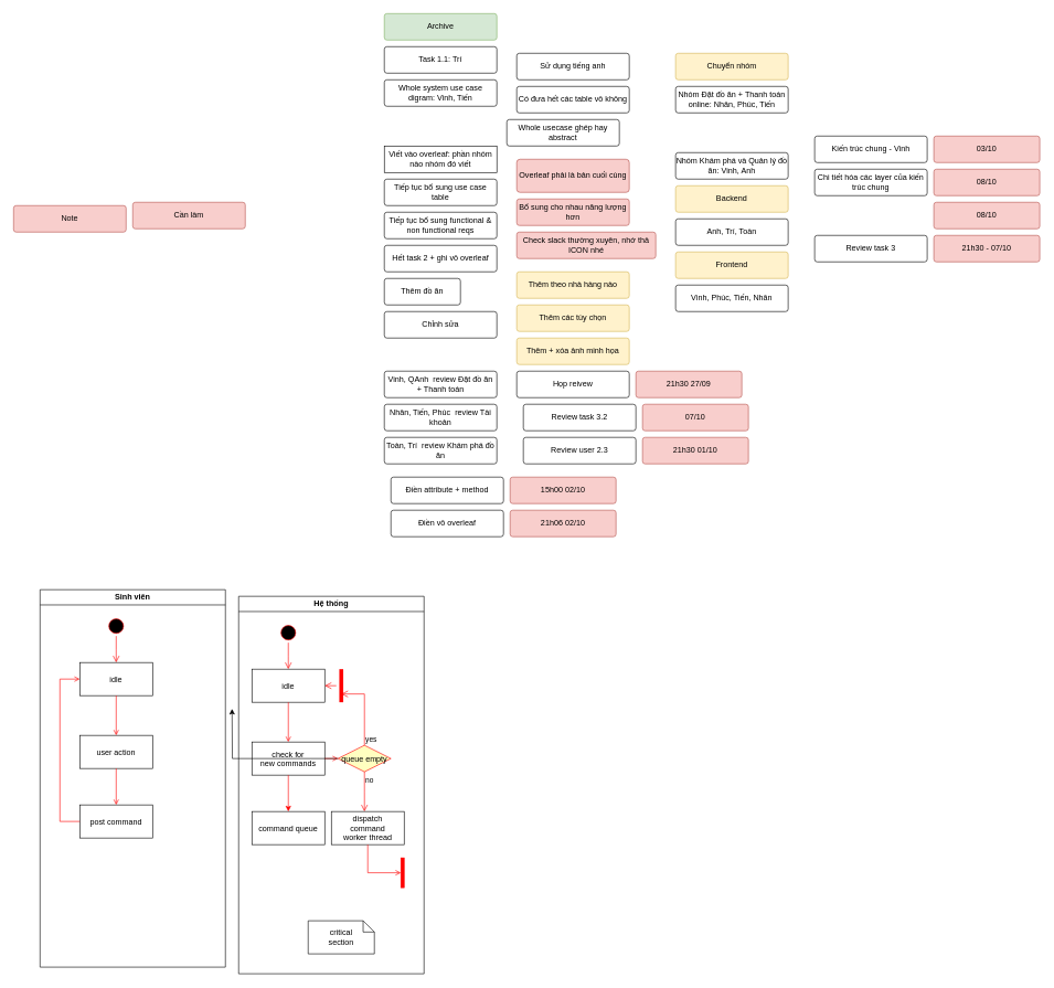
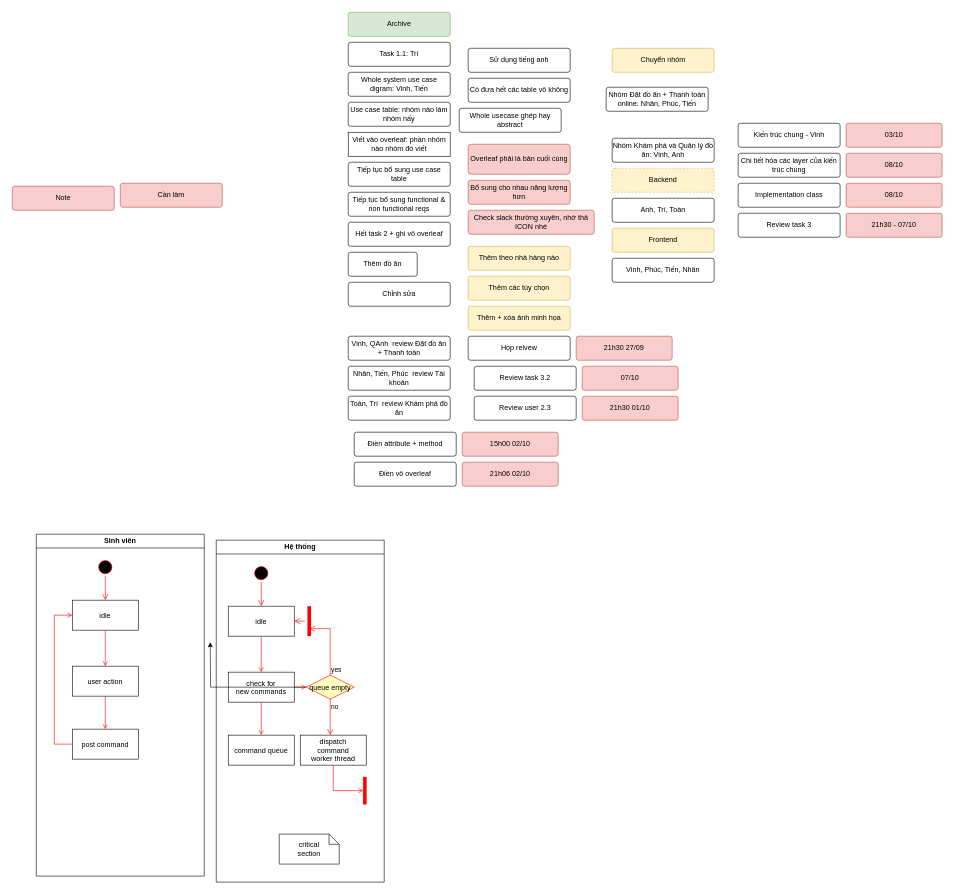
- <mxCell id="24" value="Nhóm Đặt đồ ăn + Thanh toán online: Nhân, Phúc, Tiến" style="rounded=1;arcSize=10;whiteSpace=wrap;html=1;align=center;" parent="1" vertex="1"><mxGeometry x="1020" y="130" width="170" height="40" as="geometry" /></mxCell>
+ <mxCell id="24" value="Nhóm Đặt đồ ăn + Thanh toán online: Nhân, Phúc, Tiến" style="rounded=1;arcSize=10;whiteSpace=wrap;html=1;align=center;" parent="1" vertex="1"><mxGeometry x="1010" y="145" width="170" height="40" as="geometry" /></mxCell>
+ <mxCell id="5" value="Use case table: nhóm nào làm nhóm nấy" style="rounded=1;arcSize=10;whiteSpace=wrap;html=1;align=center;" parent="1" vertex="1"><mxGeometry x="580" y="170" width="170" height="40" as="geometry" /></mxCell>
- <mxCell id="27" value="Backend" style="rounded=1;arcSize=10;whiteSpace=wrap;html=1;align=center;fillColor=#fff2cc;strokeColor=#d6b656;" parent="1" vertex="1"><mxGeometry x="1020" width="170" height="40" as="geometry" y="280" /></mxCell>
+ <mxCell id="27" value="Backend" style="rounded=1;arcSize=10;whiteSpace=wrap;html=1;align=center;fillColor=#fff2cc;strokeColor=#d6b656;dashed=1;" parent="1" vertex="1"><mxGeometry x="1020" width="170" height="40" as="geometry" y="280" /></mxCell>
+ <mxCell id="47" value="Implementation class" style="rounded=1;arcSize=10;whiteSpace=wrap;html=1;align=center;" parent="1" vertex="1"><mxGeometry x="1230" y="305" width="170" height="40" as="geometry" /></mxCell>
- <mxCell id="68" value="" style="endArrow=classic;strokeColor=#FF0000;endFill=1;rounded=0;edgeStyle=orthogonalEdgeStyle;" parent="61" source="65" target="67" edge="1"><mxGeometry relative="1" as="geometry" /></mxCell>
+ <mxCell id="68" value="" style="endArrow=open;strokeColor=#FF0000;endFill=1;rounded=0;edgeStyle=orthogonalEdgeStyle;" parent="61" source="65" target="67" edge="1"><mxGeometry relative="1" as="geometry" /></mxCell>
